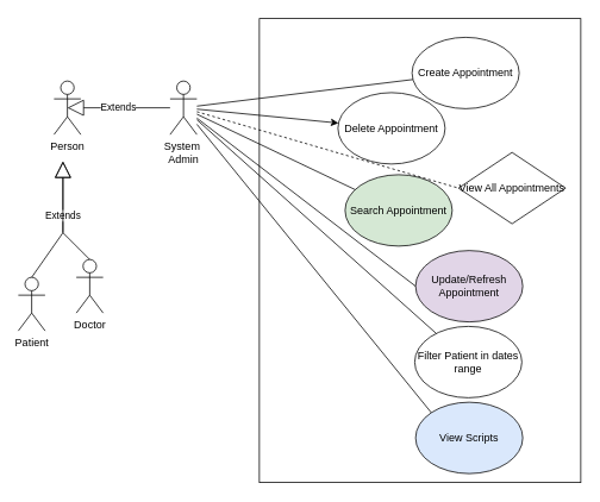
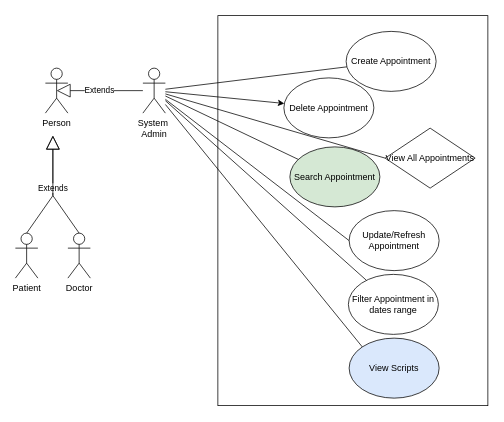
- <mxCell id="16" value="" style="endArrow=none;html=1;rounded=0;entryX=0;entryY=0.5;entryDx=0;entryDy=0;dashed=1;" parent="1" source="9" target="6" edge="1"><mxGeometry width="50" height="50" relative="1" as="geometry"><mxPoint x="230" y="131" as="sourcePoint" /><mxPoint x="365" y="144" as="targetPoint" /></mxGeometry></mxCell>
+ <mxCell id="16" value="" style="endArrow=none;html=1;rounded=0;entryX=0;entryY=0.5;entryDx=0;entryDy=0;" parent="1" source="9" target="6" edge="1"><mxGeometry width="50" height="50" relative="1" as="geometry"><mxPoint x="230" y="131" as="sourcePoint" /><mxPoint x="365" y="144" as="targetPoint" /></mxGeometry></mxCell>
- <mxCell id="4" value="Doctor" style="shape=umlActor;verticalLabelPosition=bottom;verticalAlign=top;html=1;outlineConnect=0;" parent="1" vertex="1"><mxGeometry x="85" y="290" width="30" height="60" as="geometry" /></mxCell>
+ <mxCell id="4" value="Doctor" style="shape=umlActor;verticalLabelPosition=bottom;verticalAlign=top;html=1;outlineConnect=0;" parent="1" vertex="1"><mxGeometry x="90" y="310" width="30" height="60" as="geometry" /></mxCell>
- <mxCell id="7" value="Update/Refresh Appointment" style="ellipse;whiteSpace=wrap;html=1;fillColor=#e1d5e7;" parent="1" vertex="1"><mxGeometry x="465" y="280" width="120" height="80" as="geometry" /></mxCell>
+ <mxCell id="7" value="Update/Refresh Appointment" style="ellipse;whiteSpace=wrap;html=1;" parent="1" vertex="1"><mxGeometry x="465" y="280" width="120" height="80" as="geometry" /></mxCell>
- <mxCell id="13" value="Filter Patient in dates range" style="ellipse;whiteSpace=wrap;html=1;" parent="1" vertex="1"><mxGeometry x="464" y="365" width="120" height="80" as="geometry" /></mxCell>
+ <mxCell id="13" value="Filter Appointment in dates range" style="ellipse;whiteSpace=wrap;html=1;" parent="1" vertex="1"><mxGeometry x="464" y="365" width="120" height="80" as="geometry" /></mxCell>
